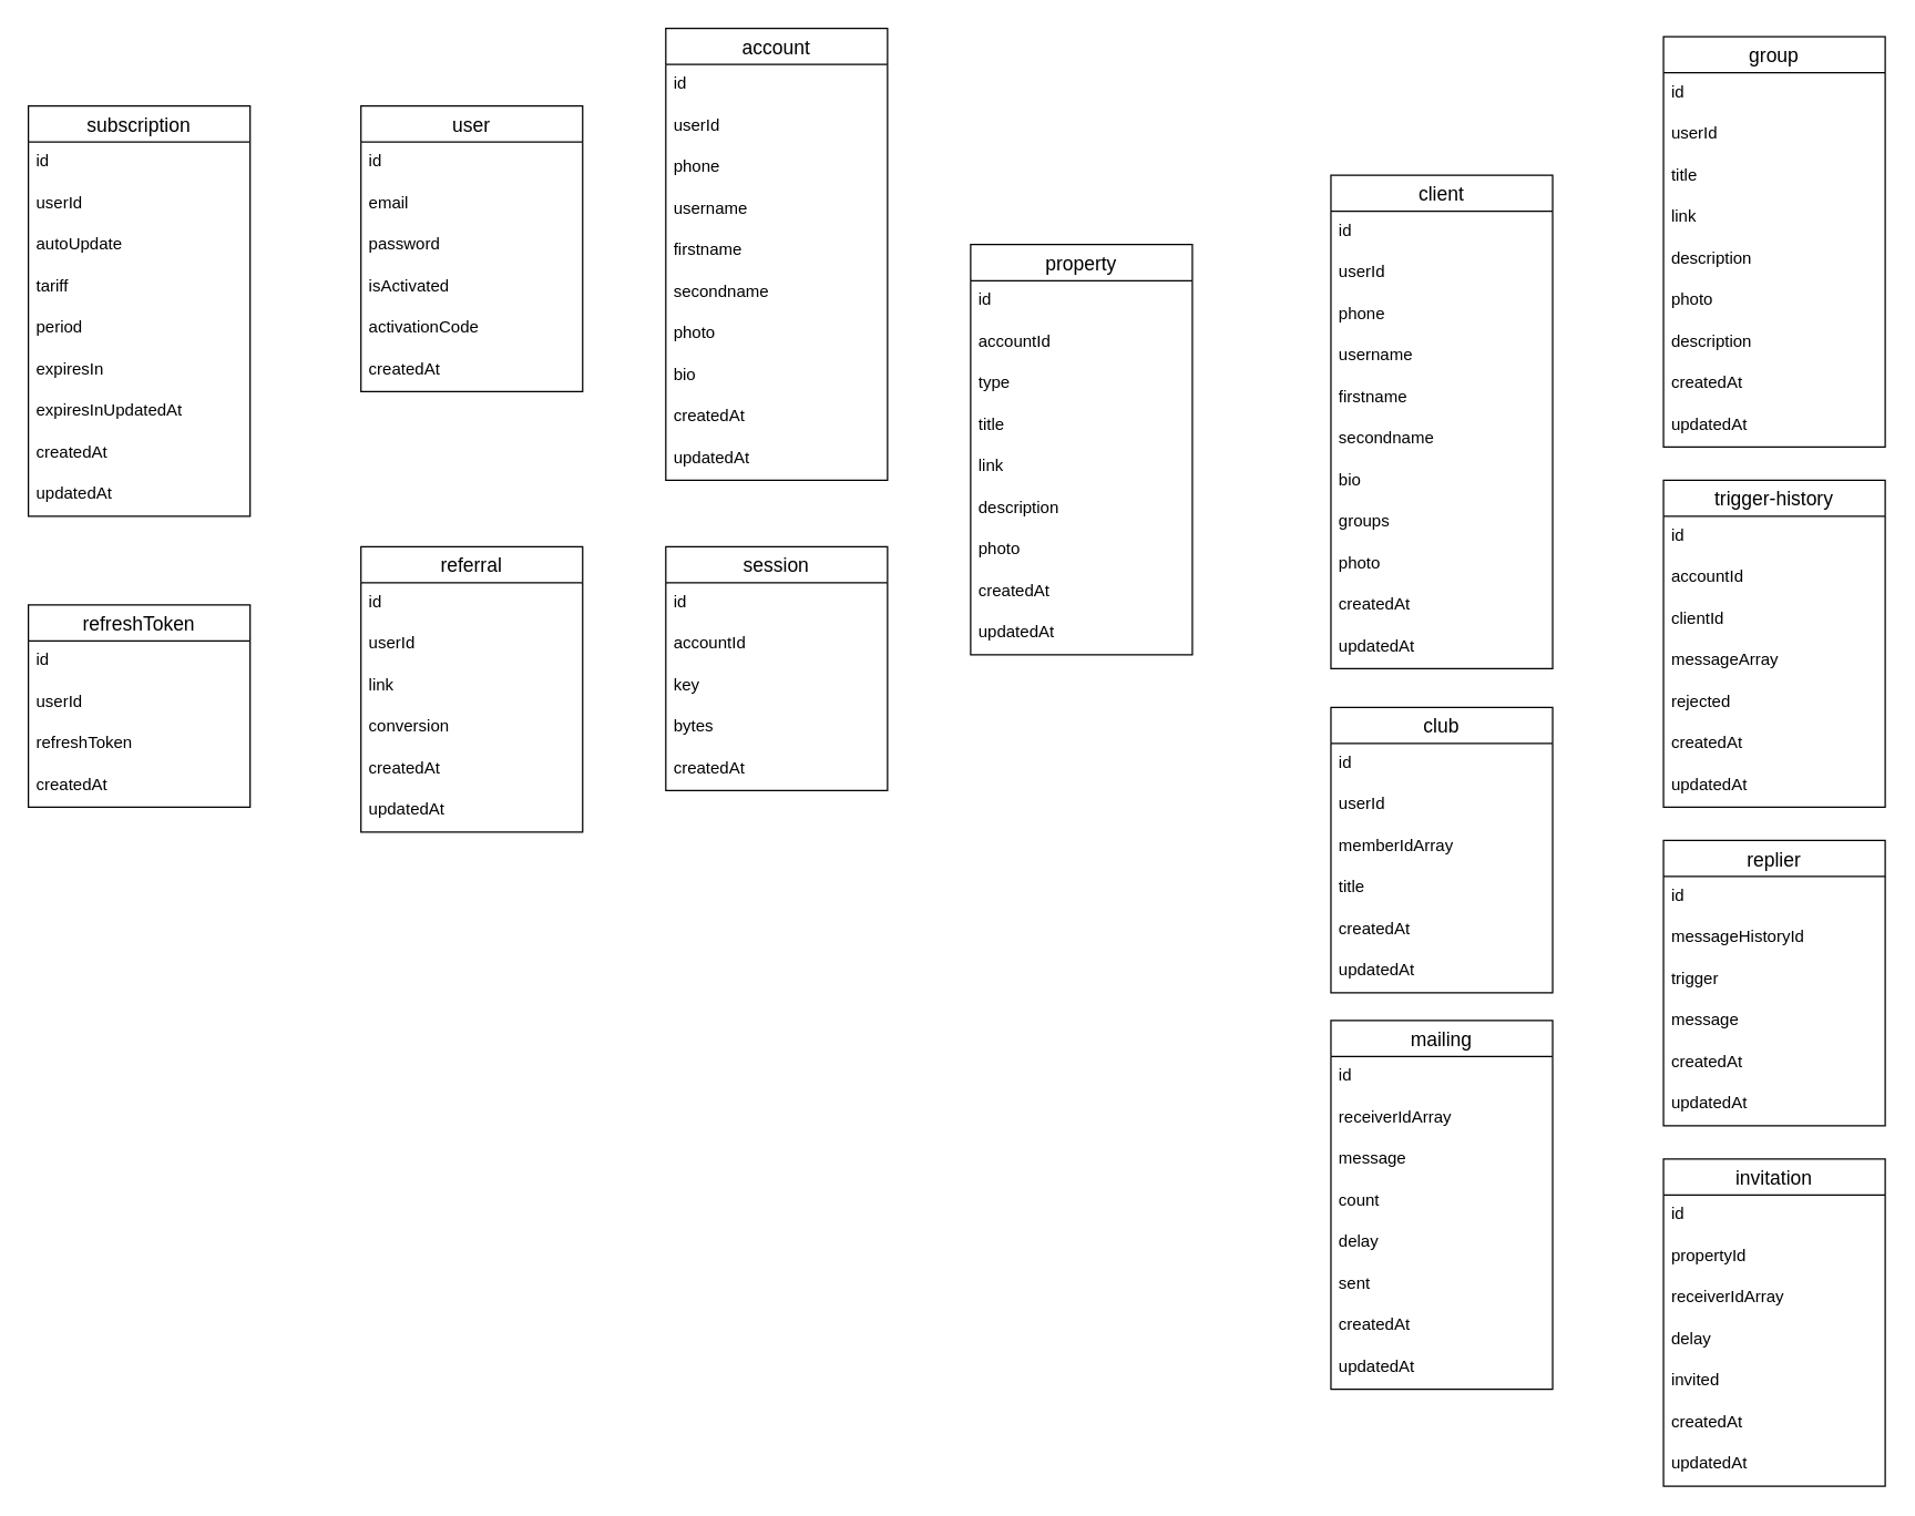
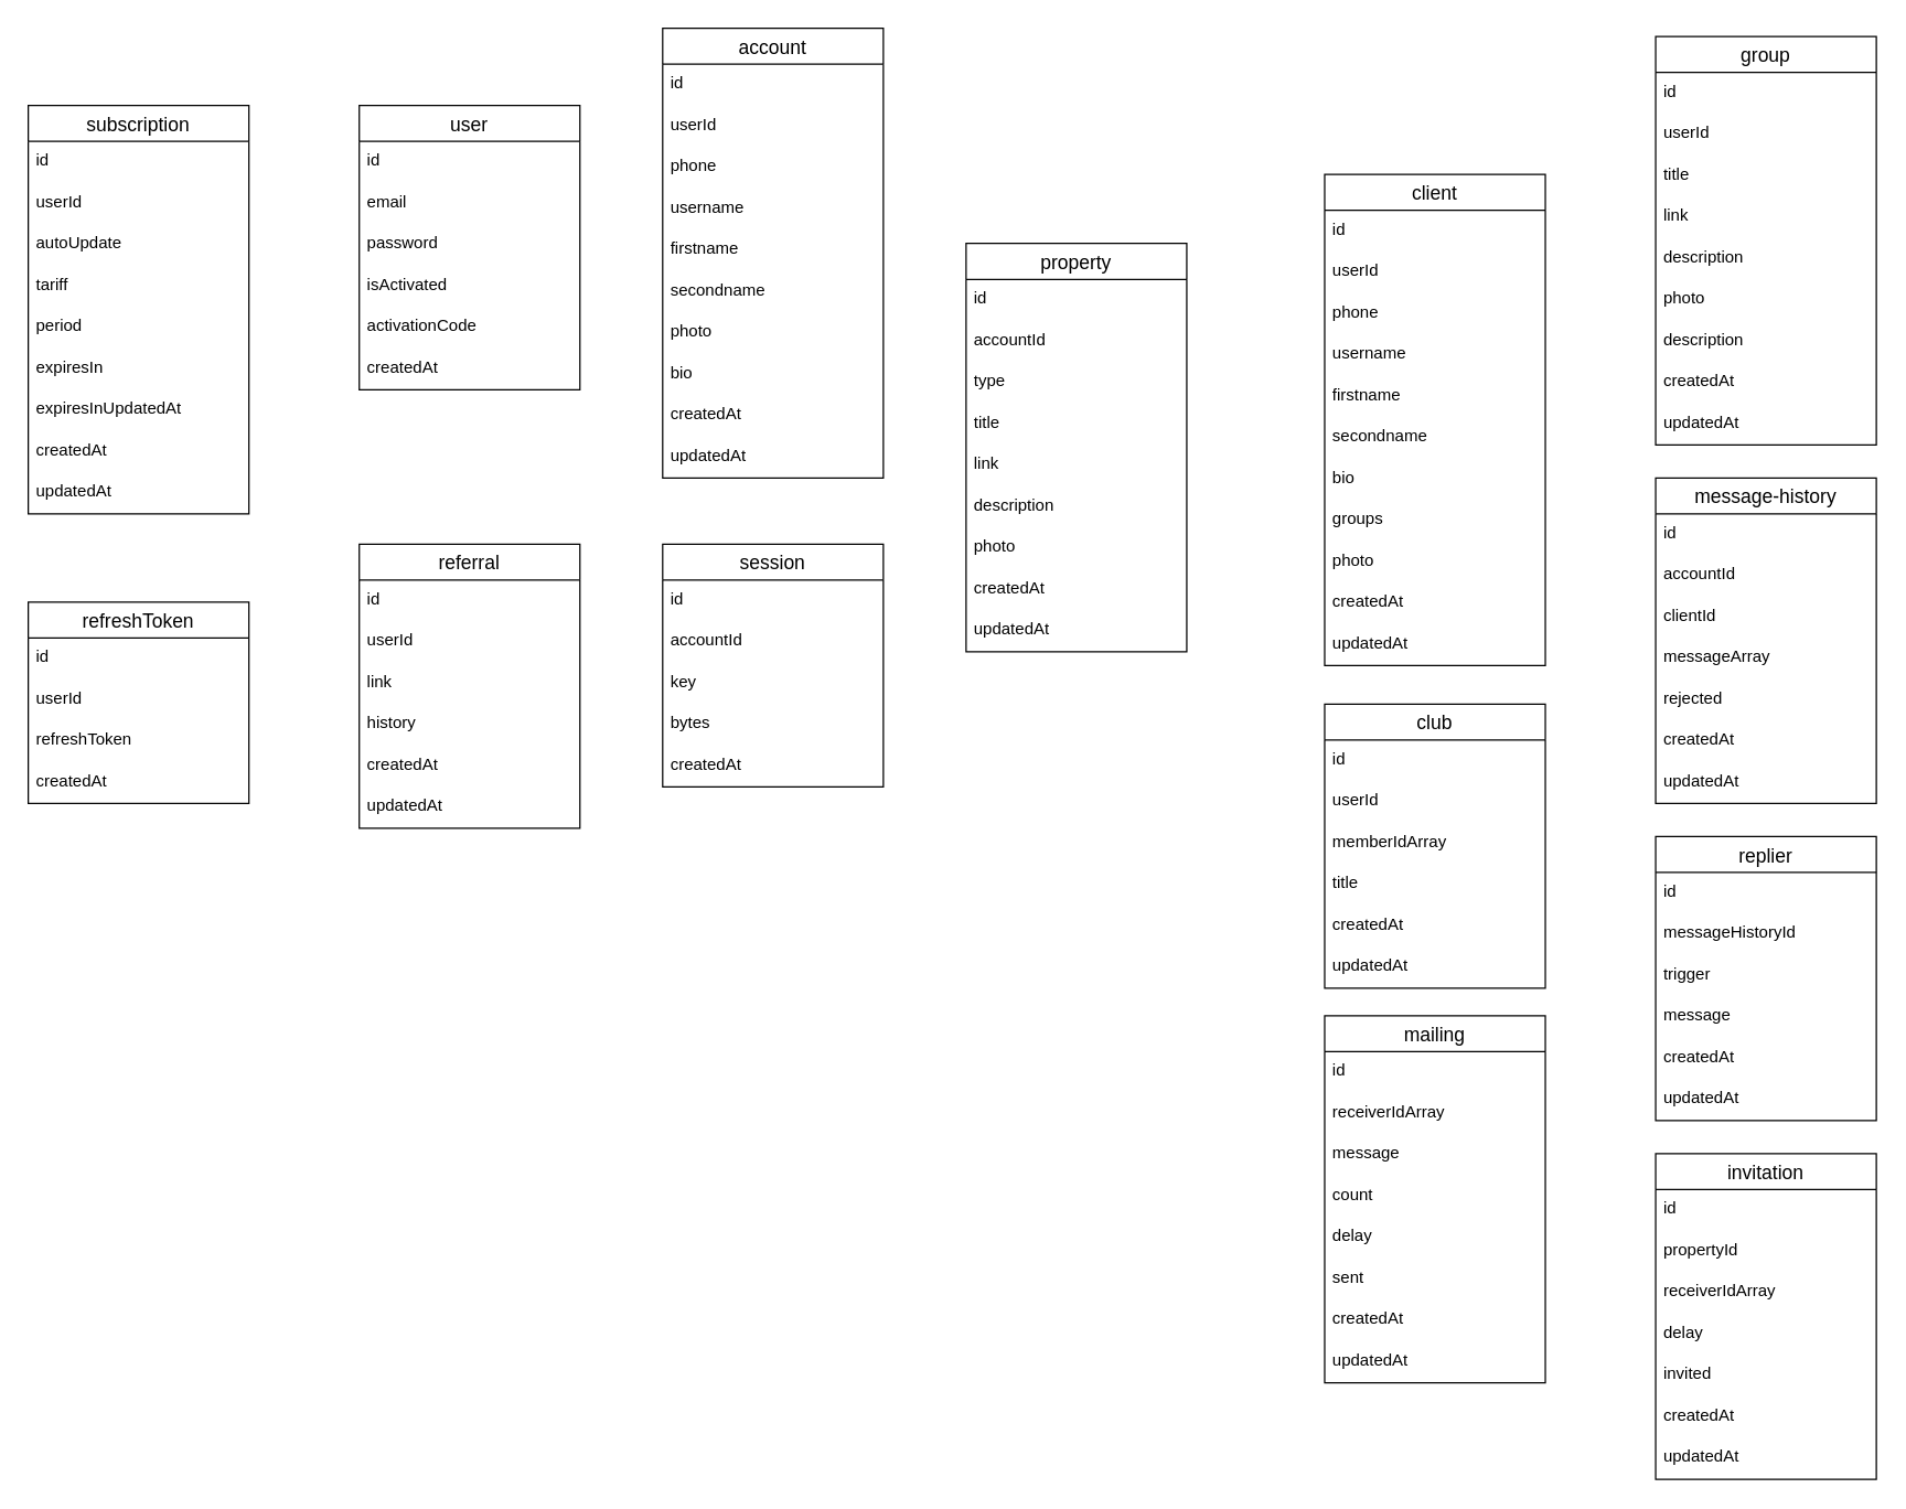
- <mxCell id="65" value="trigger-history" style="swimlane;fontStyle=0;childLayout=stackLayout;horizontal=1;startSize=26;horizontalStack=0;resizeParent=1;resizeParentMax=0;resizeLast=0;collapsible=1;marginBottom=0;align=center;fontSize=14;" parent="1" vertex="1"><mxGeometry x="1200" y="346" width="160" height="236" as="geometry" /></mxCell>
+ <mxCell id="65" value="message-history" style="swimlane;fontStyle=0;childLayout=stackLayout;horizontal=1;startSize=26;horizontalStack=0;resizeParent=1;resizeParentMax=0;resizeLast=0;collapsible=1;marginBottom=0;align=center;fontSize=14;" parent="1" vertex="1"><mxGeometry x="1200" y="346" width="160" height="236" as="geometry" /></mxCell>
- <mxCell id="35" value="conversion" style="text;strokeColor=none;fillColor=none;spacingLeft=4;spacingRight=4;overflow=hidden;rotatable=0;points=[[0,0.5],[1,0.5]];portConstraint=eastwest;fontSize=12;" parent="31" vertex="1"><mxGeometry y="116" width="160" height="30" as="geometry" /></mxCell>
+ <mxCell id="35" value="history" style="text;strokeColor=none;fillColor=none;spacingLeft=4;spacingRight=4;overflow=hidden;rotatable=0;points=[[0,0.5],[1,0.5]];portConstraint=eastwest;fontSize=12;" parent="31" vertex="1"><mxGeometry y="116" width="160" height="30" as="geometry" /></mxCell>
